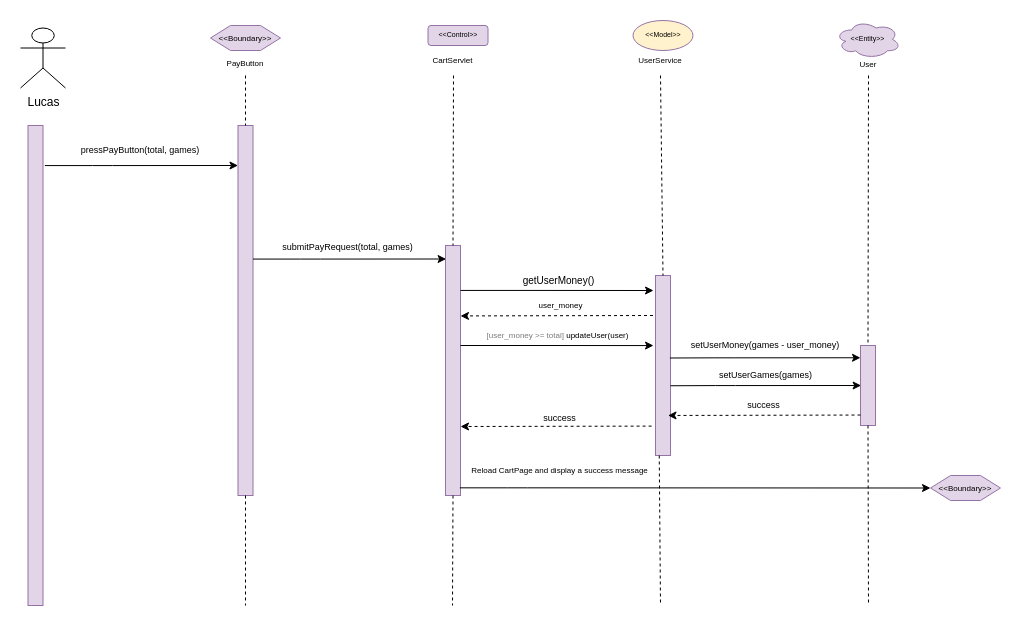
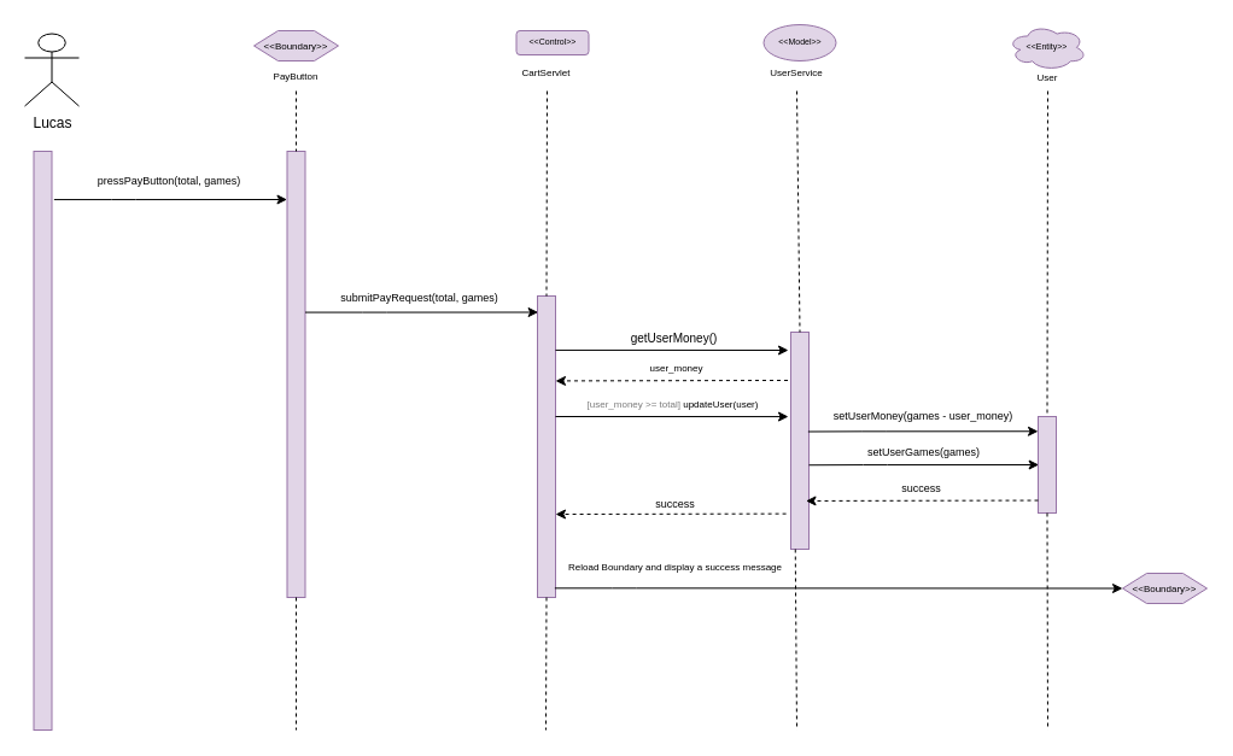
- <mxCell id="13" value="&amp;lt;&amp;lt;Model&amp;gt;&amp;gt;" style="ellipse;whiteSpace=wrap;html=1;fontSize=7;fillColor=#fff2cc;strokeColor=#9673a6;" parent="1" vertex="1"><mxGeometry x="632.5" y="20" width="60" height="30" as="geometry" /></mxCell>
+ <mxCell id="13" value="&amp;lt;&amp;lt;Model&amp;gt;&amp;gt;" style="ellipse;whiteSpace=wrap;html=1;fontSize=7;fillColor=#e1d5e7;strokeColor=#9673a6;" parent="1" vertex="1"><mxGeometry x="632.5" y="20" width="60" height="30" as="geometry" /></mxCell>
- <mxCell id="44" value="&lt;font style=&quot;font-size: 8px&quot;&gt;Reload CartPage and display a success message&lt;/font&gt;" style="text;html=1;align=center;verticalAlign=middle;resizable=0;points=[];autosize=1;strokeColor=none;fillColor=none;fontSize=9;fontColor=#000000;" vertex="1" parent="1"><mxGeometry x="463.5" y="460" width="190" height="20" as="geometry" /></mxCell>
+ <mxCell id="44" value="&lt;font style=&quot;font-size: 8px&quot;&gt;Reload Boundary and display a success message&lt;/font&gt;" style="text;html=1;align=center;verticalAlign=middle;resizable=0;points=[];autosize=1;strokeColor=none;fillColor=none;fontSize=9;fontColor=#000000;" vertex="1" parent="1"><mxGeometry x="463.5" y="460" width="190" height="20" as="geometry" /></mxCell>
